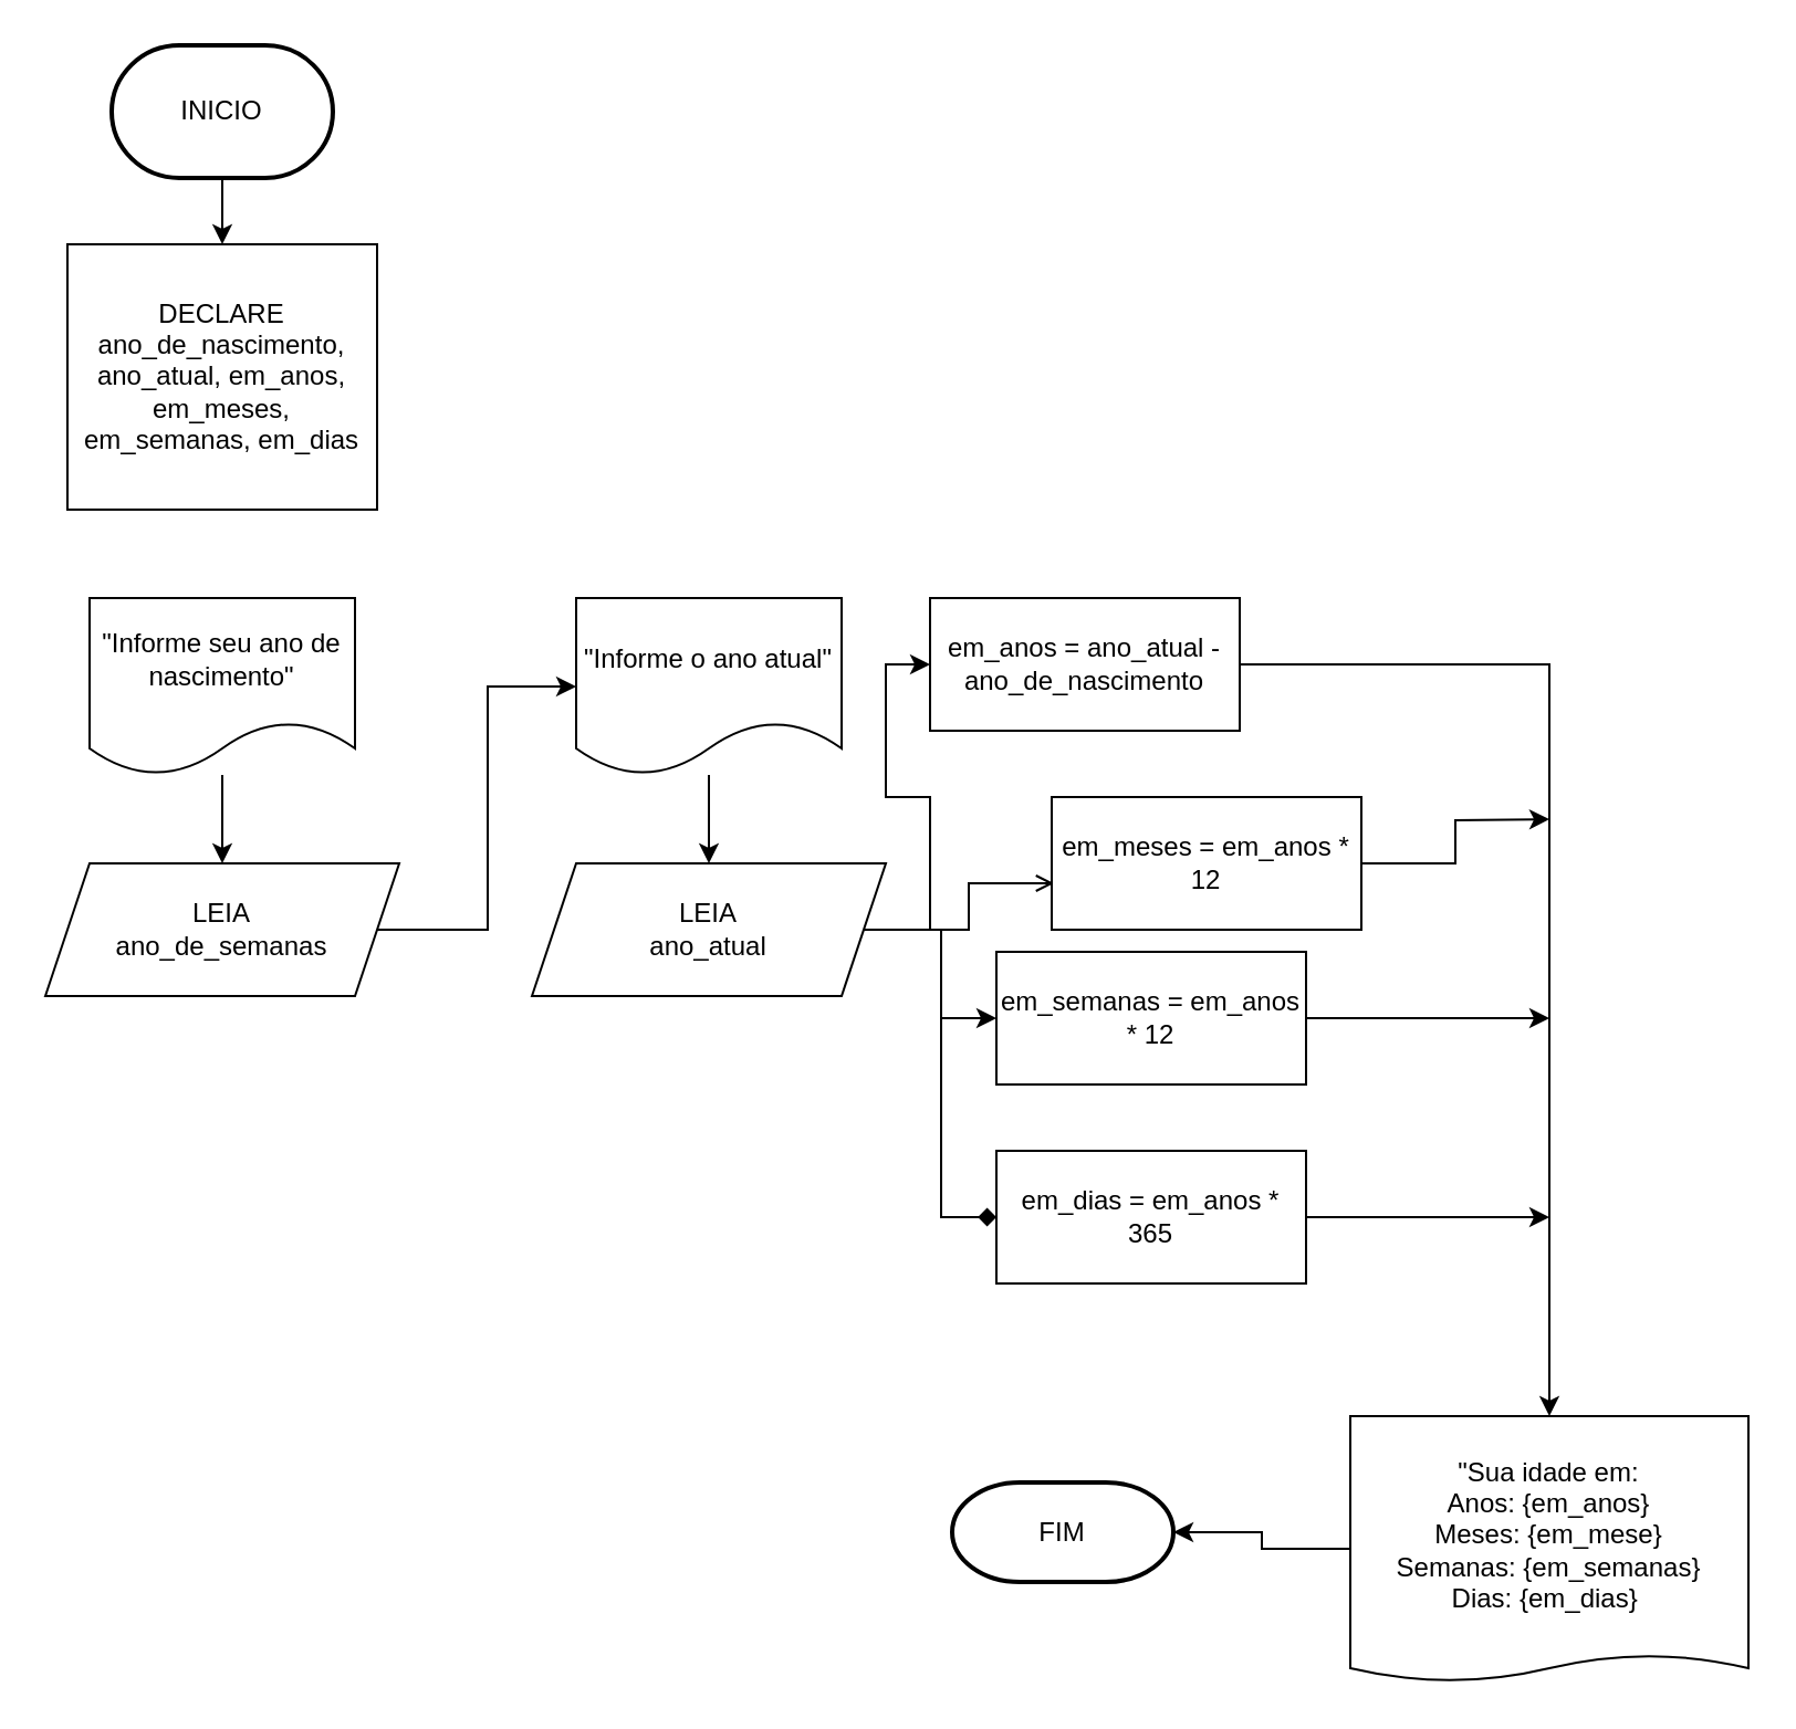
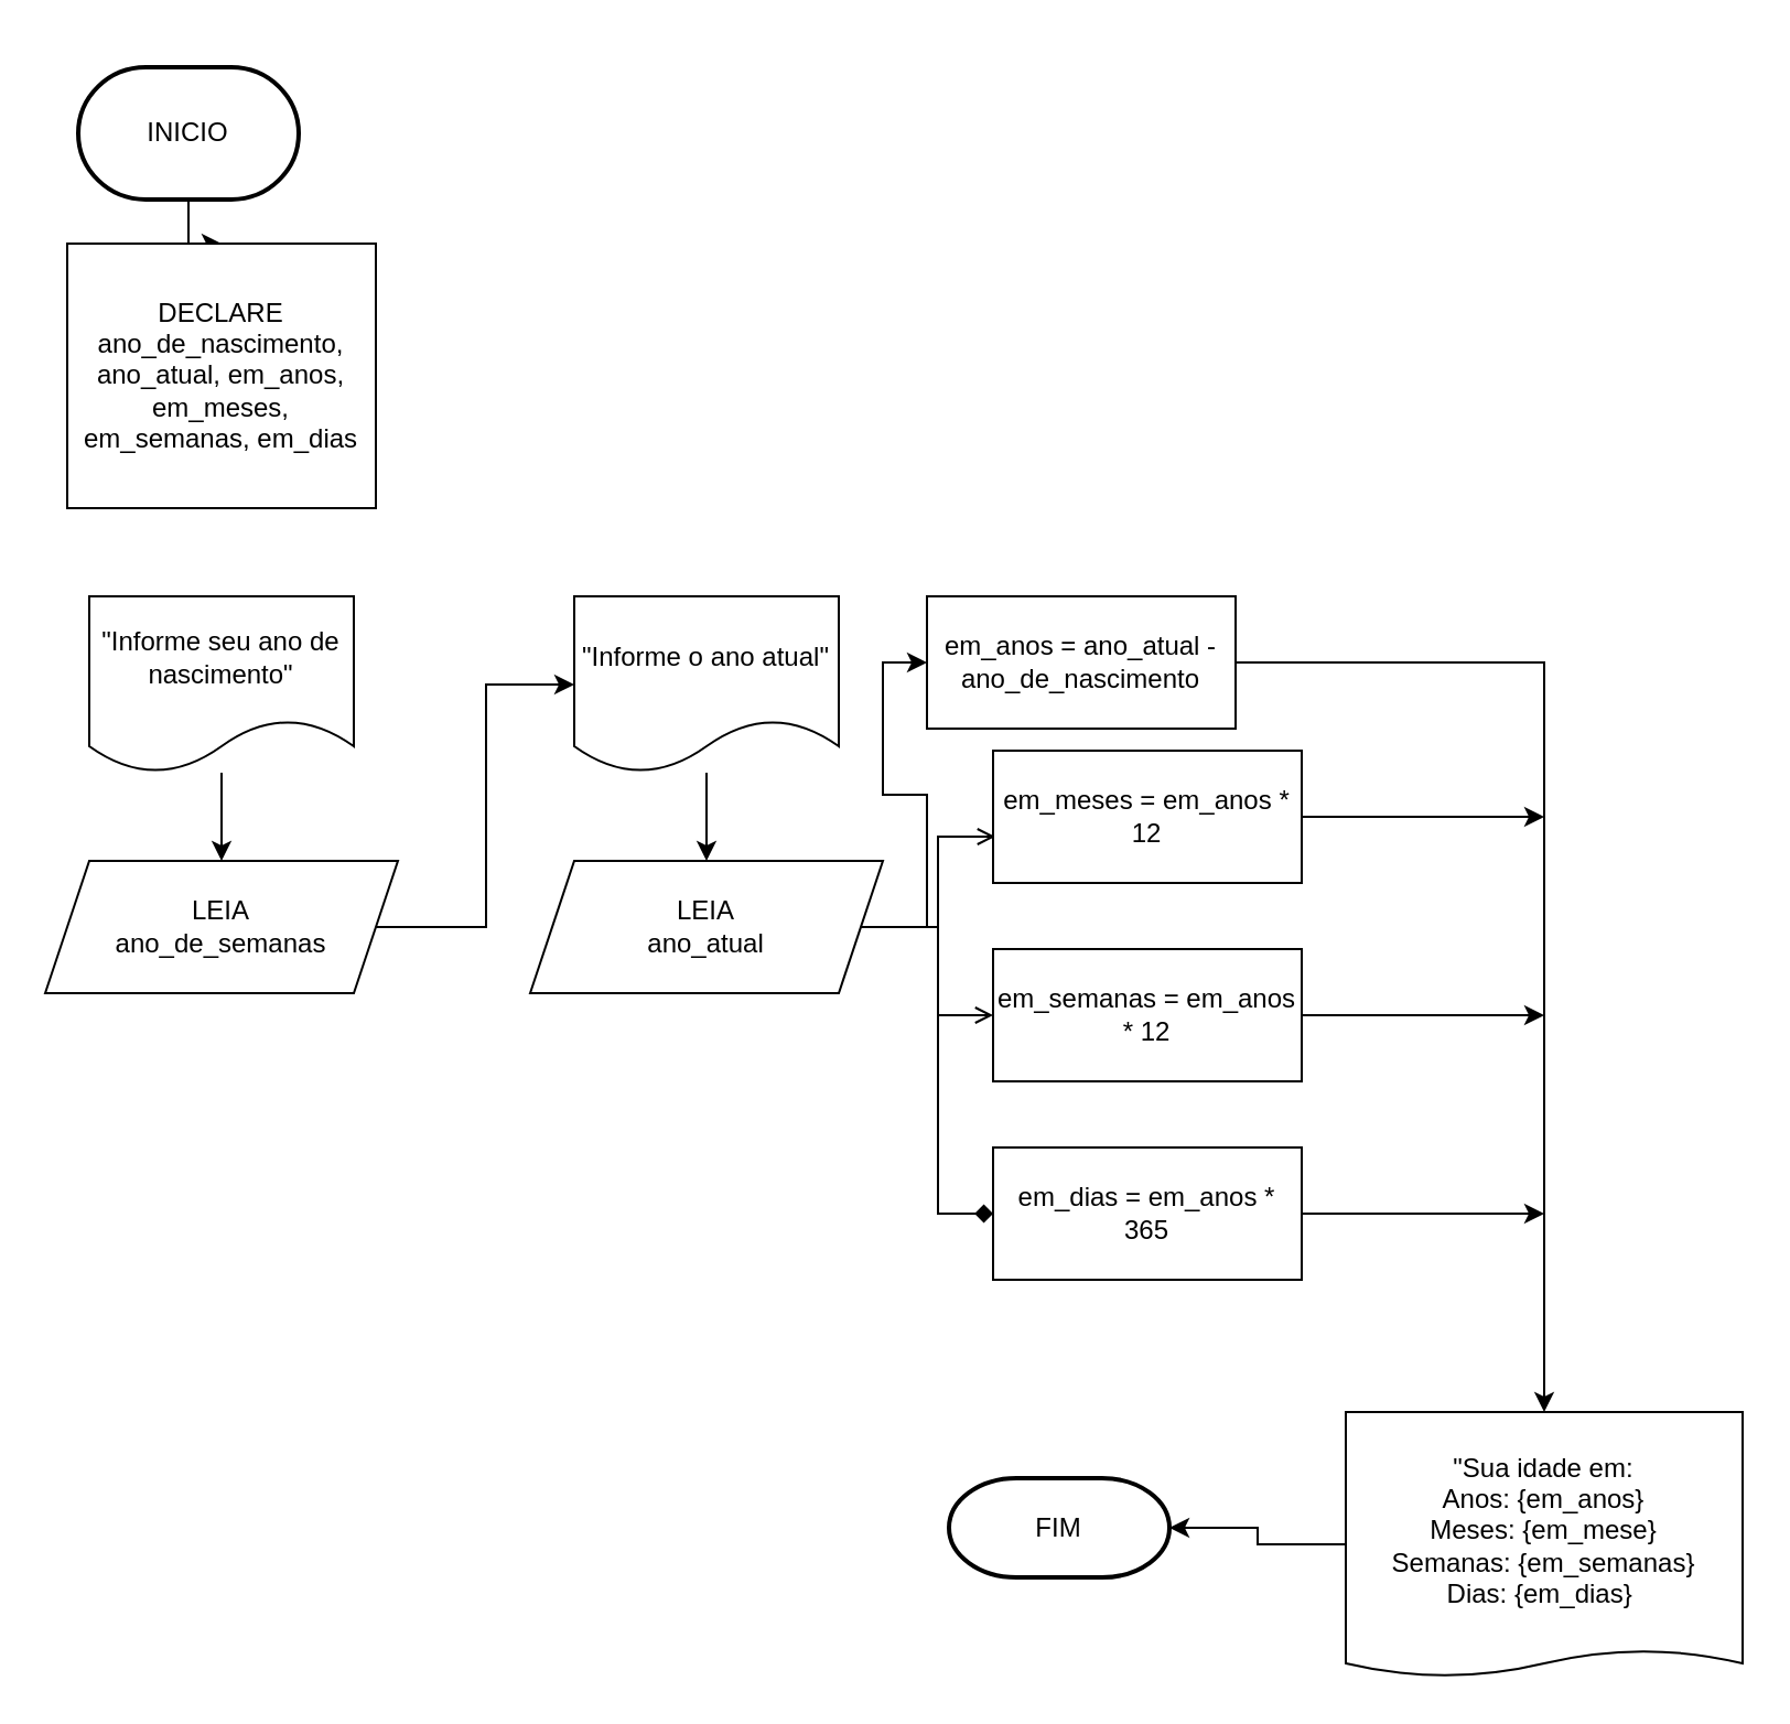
- <mxCell id="4" value="INICIO" style="strokeWidth=2;html=1;shape=mxgraph.flowchart.terminator;whiteSpace=wrap;" vertex="1" parent="1"><mxGeometry x="50" y="20" width="100" height="60" as="geometry" /></mxCell>
+ <mxCell id="4" value="INICIO" style="strokeWidth=2;html=1;shape=mxgraph.flowchart.terminator;whiteSpace=wrap;" vertex="1" parent="1"><mxGeometry x="35" y="30" width="100" height="60" as="geometry" /></mxCell>
- <mxCell id="22" value="em_meses = em_anos * 12" style="rounded=0;whiteSpace=wrap;html=1;" vertex="1" parent="1"><mxGeometry x="475" y="360" width="140" height="60" as="geometry" /></mxCell>
+ <mxCell id="22" value="em_meses = em_anos * 12" style="rounded=0;whiteSpace=wrap;html=1;" vertex="1" parent="1"><mxGeometry x="450" y="340" width="140" height="60" as="geometry" /></mxCell>
- <mxCell id="14" style="edgeStyle=orthogonalEdgeStyle;rounded=0;orthogonalLoop=1;jettySize=auto;html=1;entryX=0;entryY=0.5;entryDx=0;entryDy=0;" edge="1" parent="1" source="16" target="20"><mxGeometry relative="1" as="geometry" /></mxCell>
+ <mxCell id="14" style="edgeStyle=orthogonalEdgeStyle;rounded=0;orthogonalLoop=1;jettySize=auto;html=1;entryX=0;entryY=0.5;entryDx=0;entryDy=0;endArrow=open;" edge="1" parent="1" source="16" target="20"><mxGeometry relative="1" as="geometry" /></mxCell>
